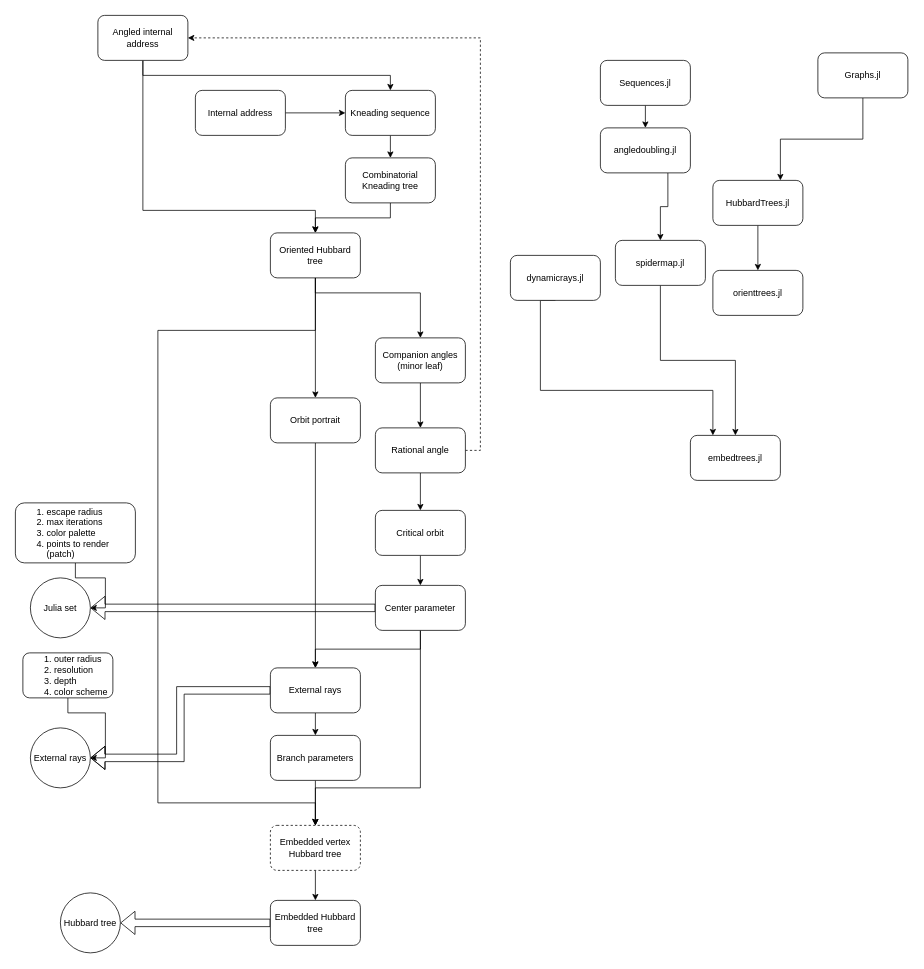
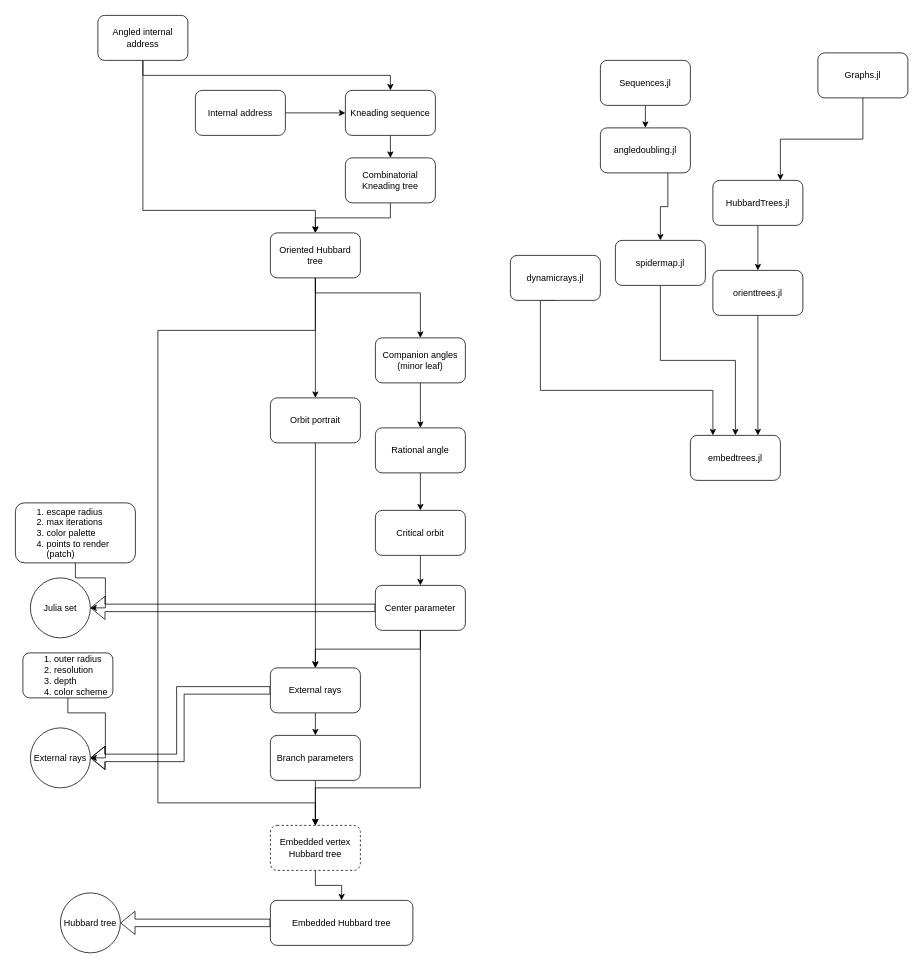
- <mxCell id="16" style="edgeStyle=orthogonalEdgeStyle;rounded=0;orthogonalLoop=1;jettySize=auto;html=1;exitX=1;exitY=0.5;exitDx=0;exitDy=0;entryX=1;entryY=0.5;entryDx=0;entryDy=0;dashed=1;" parent="1" source="34" target="4" edge="1"><mxGeometry relative="1" as="geometry" /></mxCell>
+ <mxCell id="53" style="edgeStyle=orthogonalEdgeStyle;rounded=0;orthogonalLoop=1;jettySize=auto;html=1;exitX=0.5;exitY=1;exitDx=0;exitDy=0;entryX=0.75;entryY=0;entryDx=0;entryDy=0;" edge="1" parent="1" source="54" target="52"><mxGeometry relative="1" as="geometry" /></mxCell>
- <mxCell id="29" value="Embedded Hubbard tree" style="rounded=1;whiteSpace=wrap;html=1;" parent="1" vertex="1"><mxGeometry x="360" y="1200" width="120" height="60" as="geometry" /></mxCell>
+ <mxCell id="29" value="Embedded Hubbard tree" style="rounded=1;whiteSpace=wrap;html=1;" parent="1" vertex="1"><mxGeometry x="360" y="1200" width="190" height="60" as="geometry" /></mxCell>
